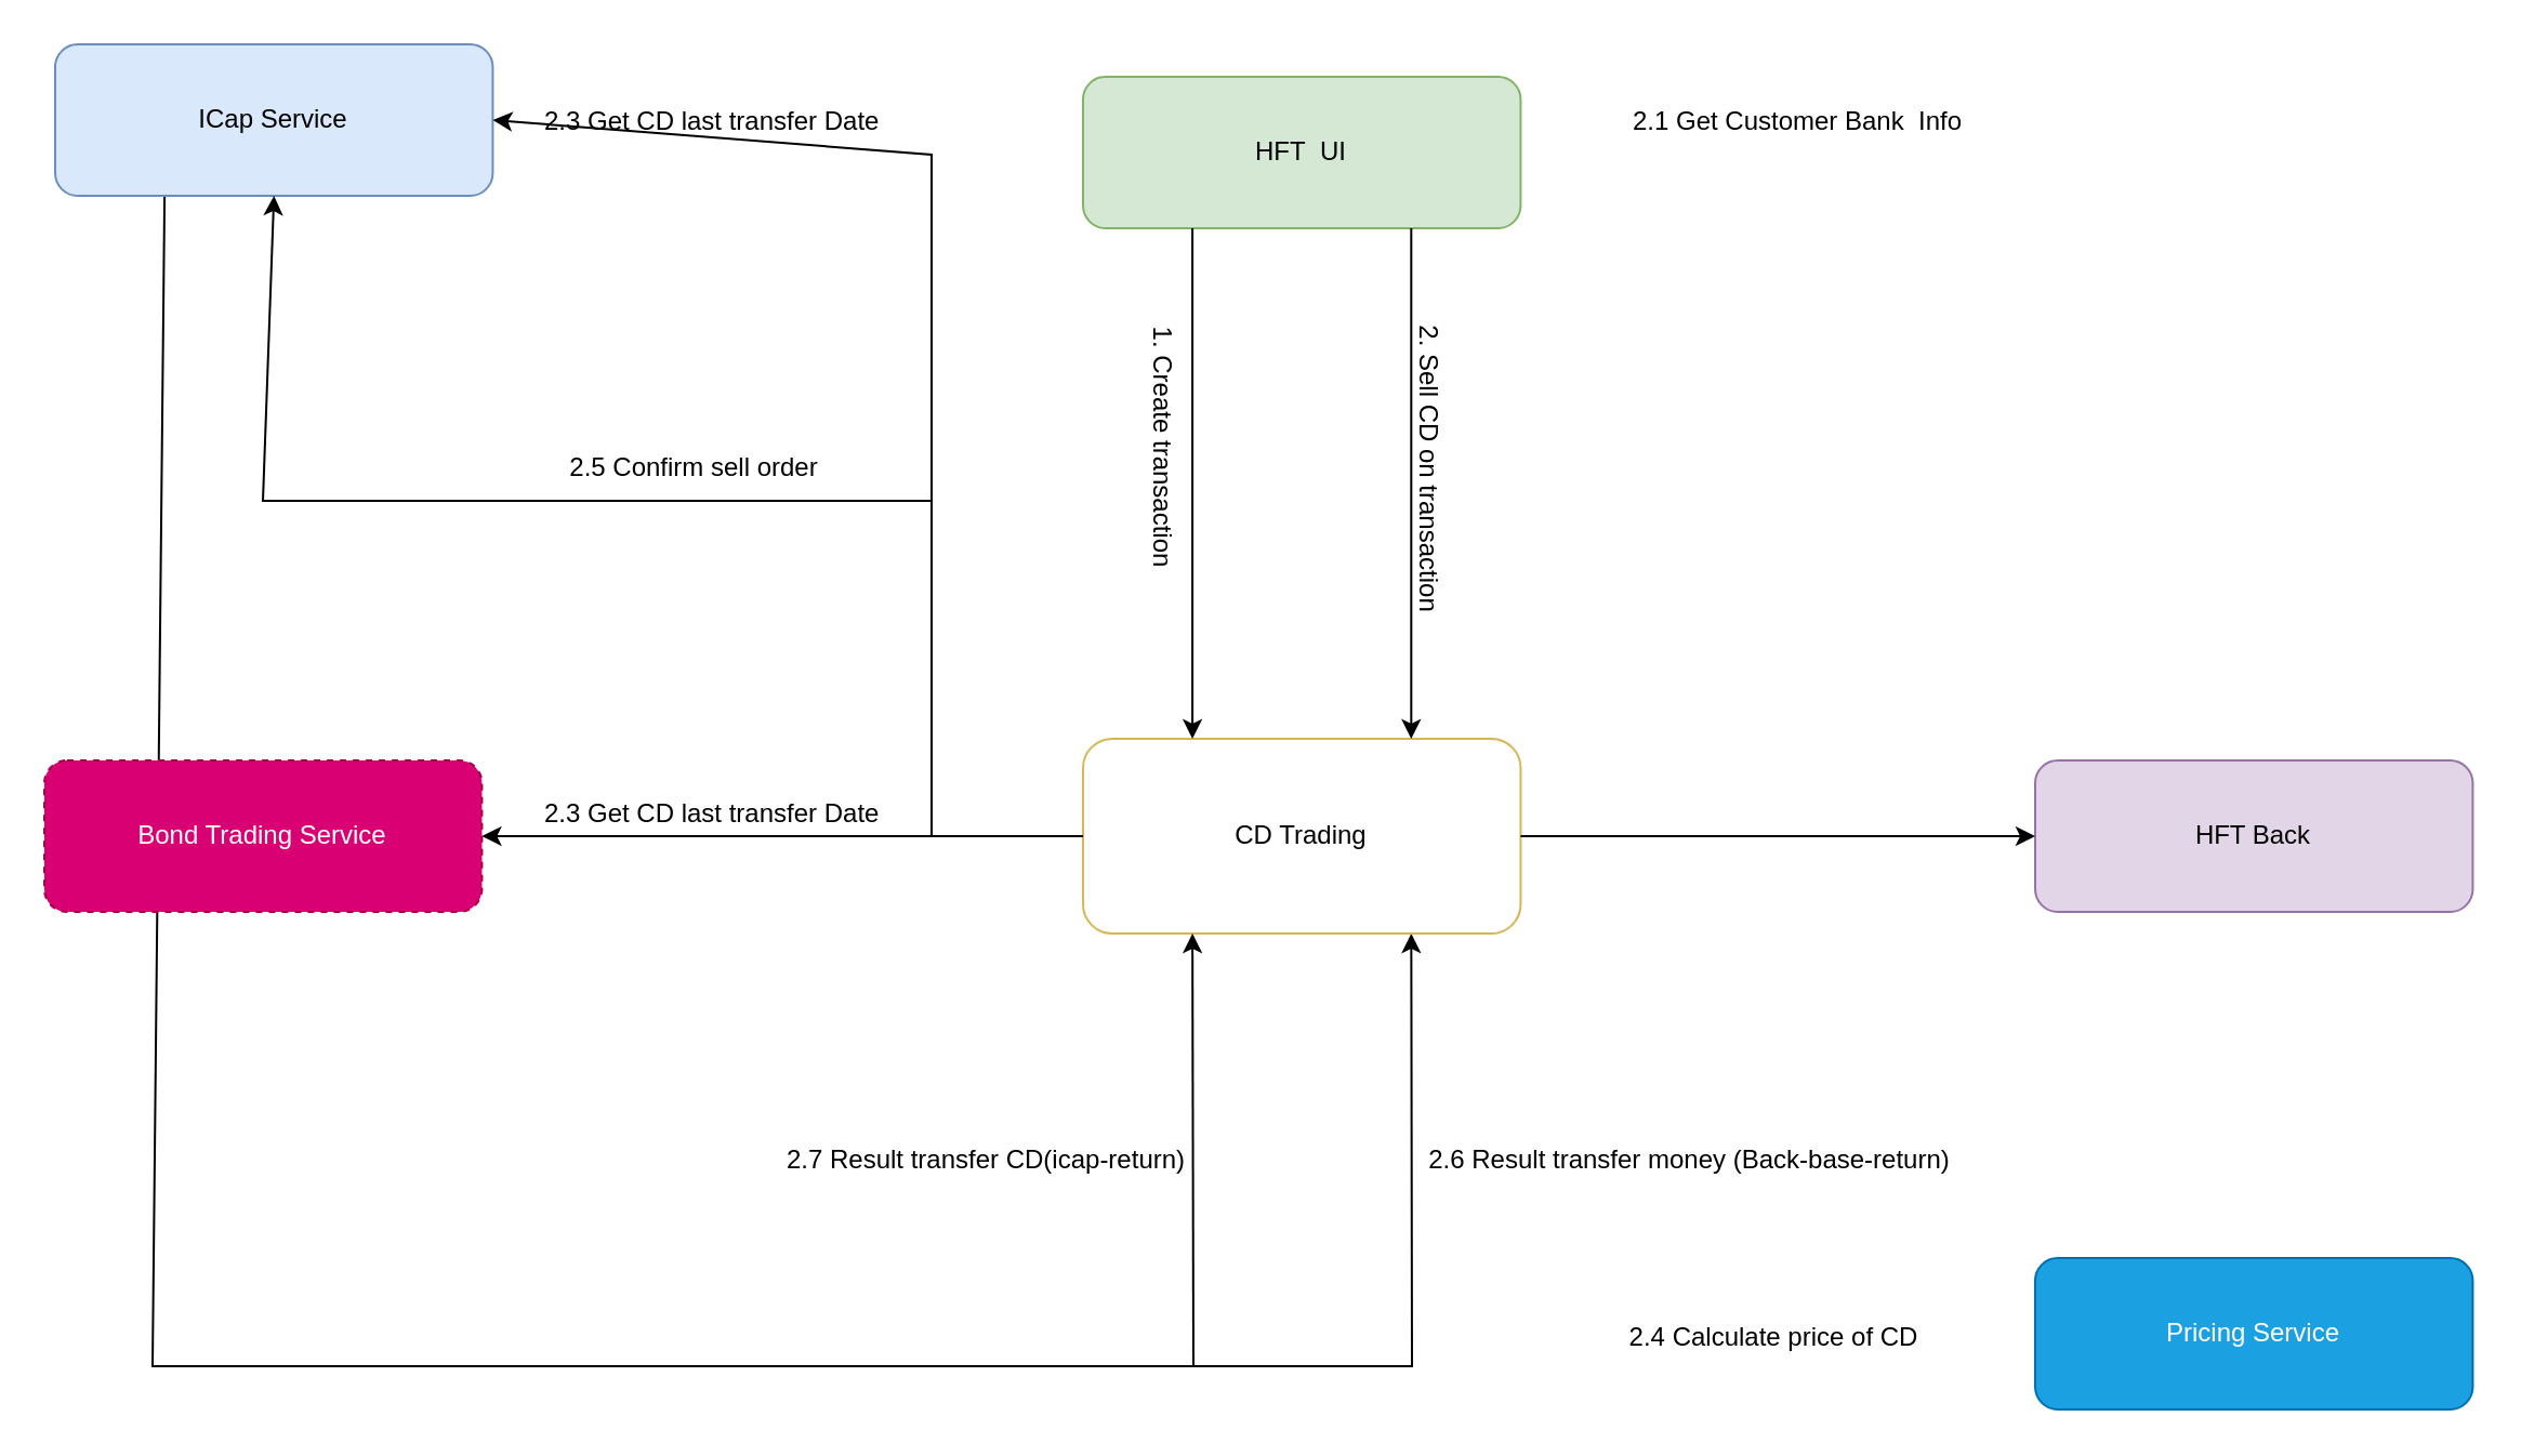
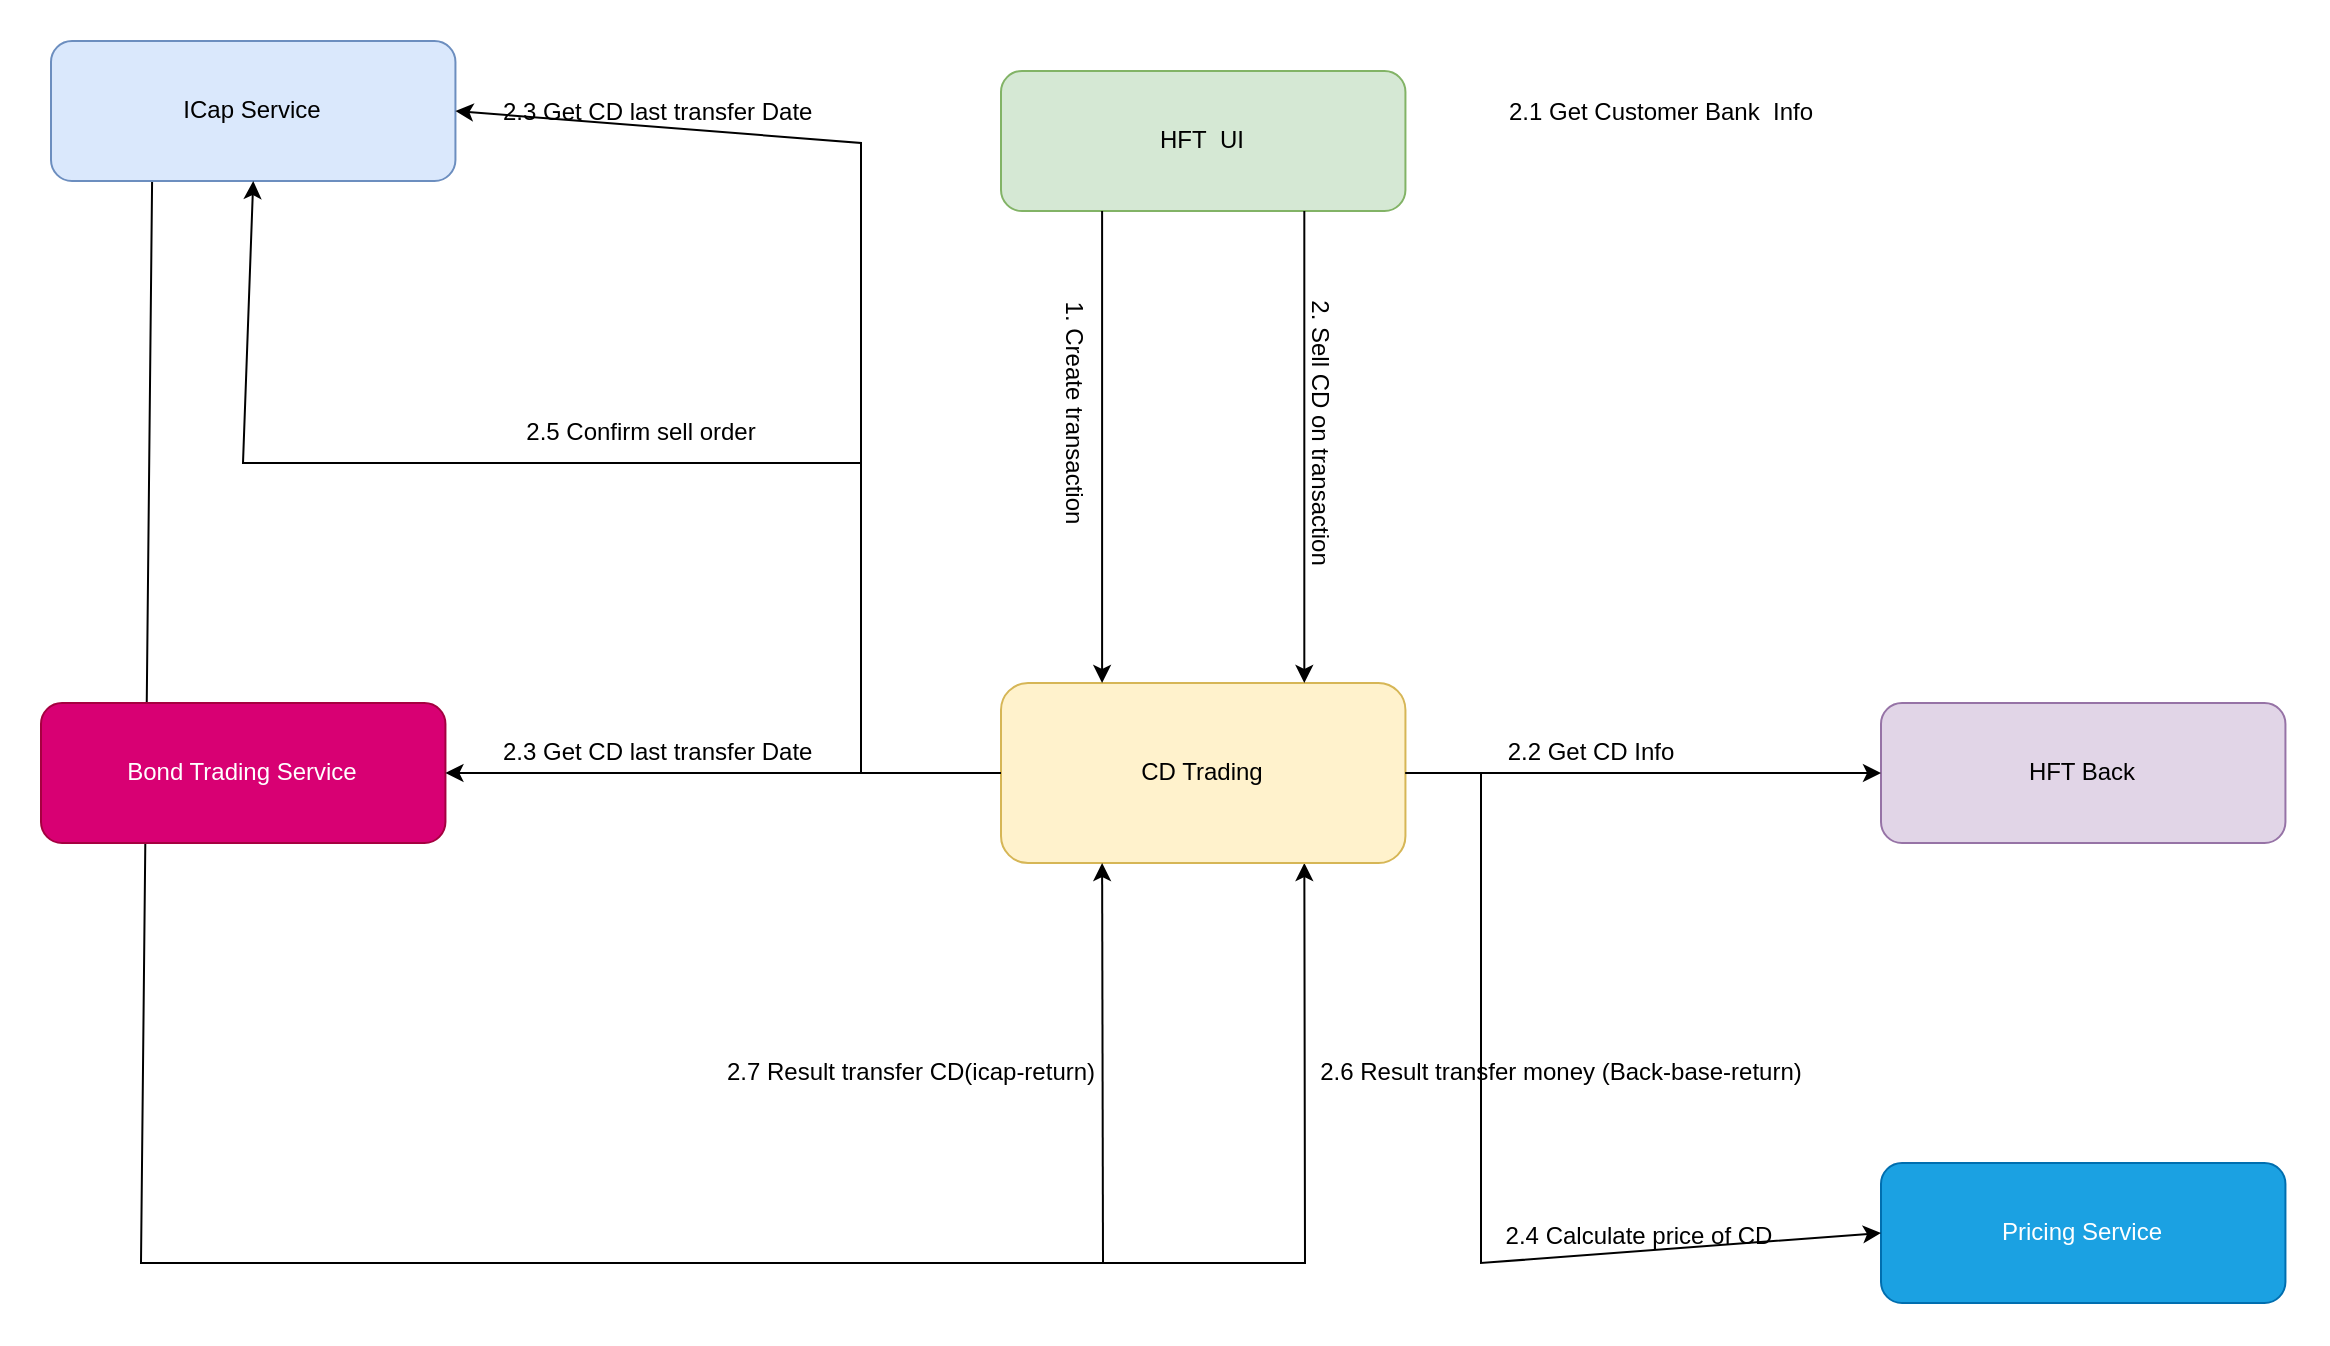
+ <mxCell id="13" value="2.2 Get CD Info" style="text;html=1;align=center;verticalAlign=middle;resizable=0;points=[];autosize=1;strokeColor=none;fillColor=none;" vertex="1" parent="1"><mxGeometry x="740" y="361" width="110" height="30" as="geometry" /></mxCell>
- <mxCell id="11" value="Bond Trading Service" style="rounded=1;whiteSpace=wrap;html=1;fontSize=12;glass=0;strokeWidth=1;shadow=0;fillColor=#d80073;fontColor=#ffffff;strokeColor=#A50040;dashed=1;" vertex="1" parent="1"><mxGeometry x="20" y="351" width="202.22" height="70" as="geometry" /></mxCell>
+ <mxCell id="11" value="Bond Trading Service" style="rounded=1;whiteSpace=wrap;html=1;fontSize=12;glass=0;strokeWidth=1;shadow=0;fillColor=#d80073;fontColor=#ffffff;strokeColor=#A50040;" vertex="1" parent="1"><mxGeometry x="20" y="351" width="202.22" height="70" as="geometry" /></mxCell>
- <mxCell id="3" value="CD Trading" style="rounded=1;whiteSpace=wrap;html=1;fontSize=12;glass=0;strokeWidth=1;shadow=0;fillColor=#ffffff;strokeColor=#d6b656;" vertex="1" parent="1"><mxGeometry x="500" y="341" width="202.22" height="90" as="geometry" /></mxCell>
+ <mxCell id="3" value="CD Trading" style="rounded=1;whiteSpace=wrap;html=1;fontSize=12;glass=0;strokeWidth=1;shadow=0;fillColor=#fff2cc;strokeColor=#d6b656;" vertex="1" parent="1"><mxGeometry x="500" y="341" width="202.22" height="90" as="geometry" /></mxCell>
+ <mxCell id="20" value="" style="endArrow=classic;html=1;rounded=0;entryX=0;entryY=0.5;entryDx=0;entryDy=0;exitX=1;exitY=0.5;exitDx=0;exitDy=0;" edge="1" parent="1" source="3" target="19"><mxGeometry width="50" height="50" relative="1" as="geometry"><mxPoint x="740" y="391" as="sourcePoint" /><mxPoint x="740" y="391" as="targetPoint" /><Array as="points"><mxPoint x="740" y="386" /><mxPoint x="740" y="631" /></Array></mxGeometry></mxCell>
